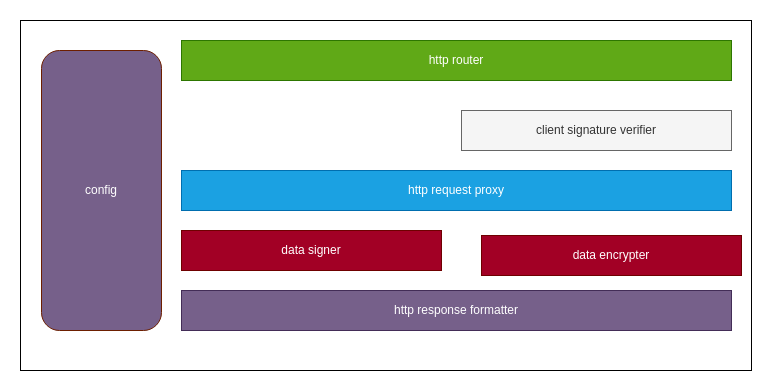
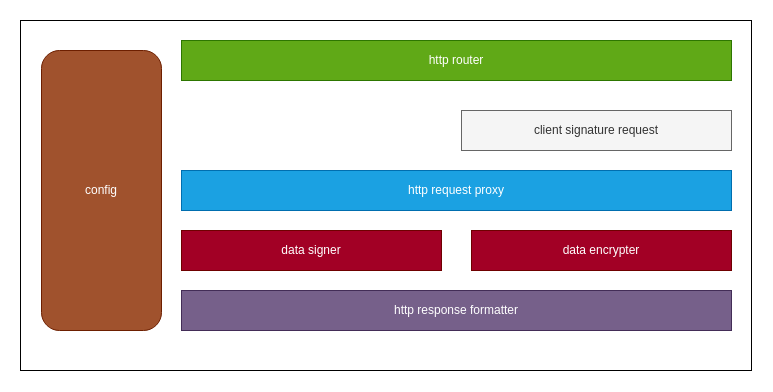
- <mxCell id="4" value="client signature verifier" style="rounded=0;whiteSpace=wrap;html=1;fillColor=#f5f5f5;fontColor=#333333;strokeColor=#666666;" vertex="1" parent="1"><mxGeometry x="461" y="110" width="270" height="40" as="geometry" /></mxCell>
+ <mxCell id="4" value="client signature request" style="rounded=0;whiteSpace=wrap;html=1;fillColor=#f5f5f5;fontColor=#333333;strokeColor=#666666;" vertex="1" parent="1"><mxGeometry x="461" y="110" width="270" height="40" as="geometry" /></mxCell>
- <mxCell id="9" value="config" style="rounded=1;whiteSpace=wrap;html=1;fillColor=#76608a;fontColor=#ffffff;strokeColor=#6D1F00;" vertex="1" parent="1"><mxGeometry x="41" y="50" width="120" height="280" as="geometry" /></mxCell>
+ <mxCell id="9" value="config" style="rounded=1;whiteSpace=wrap;html=1;fillColor=#a0522d;fontColor=#ffffff;strokeColor=#6D1F00;" vertex="1" parent="1"><mxGeometry x="41" y="50" width="120" height="280" as="geometry" /></mxCell>
- <mxCell id="7" value="data encrypter" style="rounded=0;whiteSpace=wrap;html=1;fillColor=#a20025;fontColor=#ffffff;strokeColor=#6F0000;" vertex="1" parent="1"><mxGeometry x="481" y="235" width="260" height="40" as="geometry" /></mxCell>
+ <mxCell id="7" value="data encrypter" style="rounded=0;whiteSpace=wrap;html=1;fillColor=#a20025;fontColor=#ffffff;strokeColor=#6F0000;" vertex="1" parent="1"><mxGeometry x="471" y="230" width="260" height="40" as="geometry" /></mxCell>
